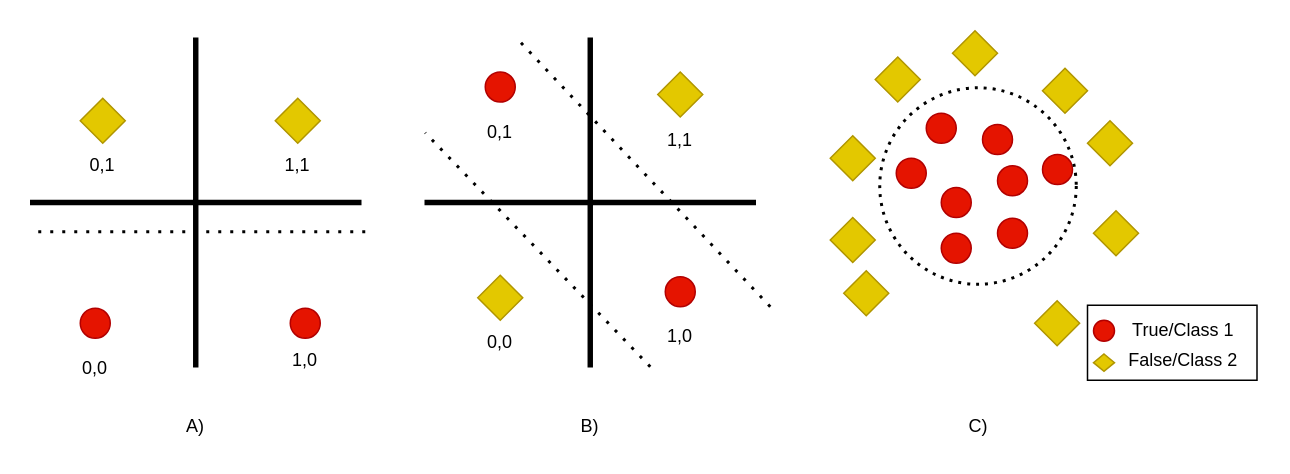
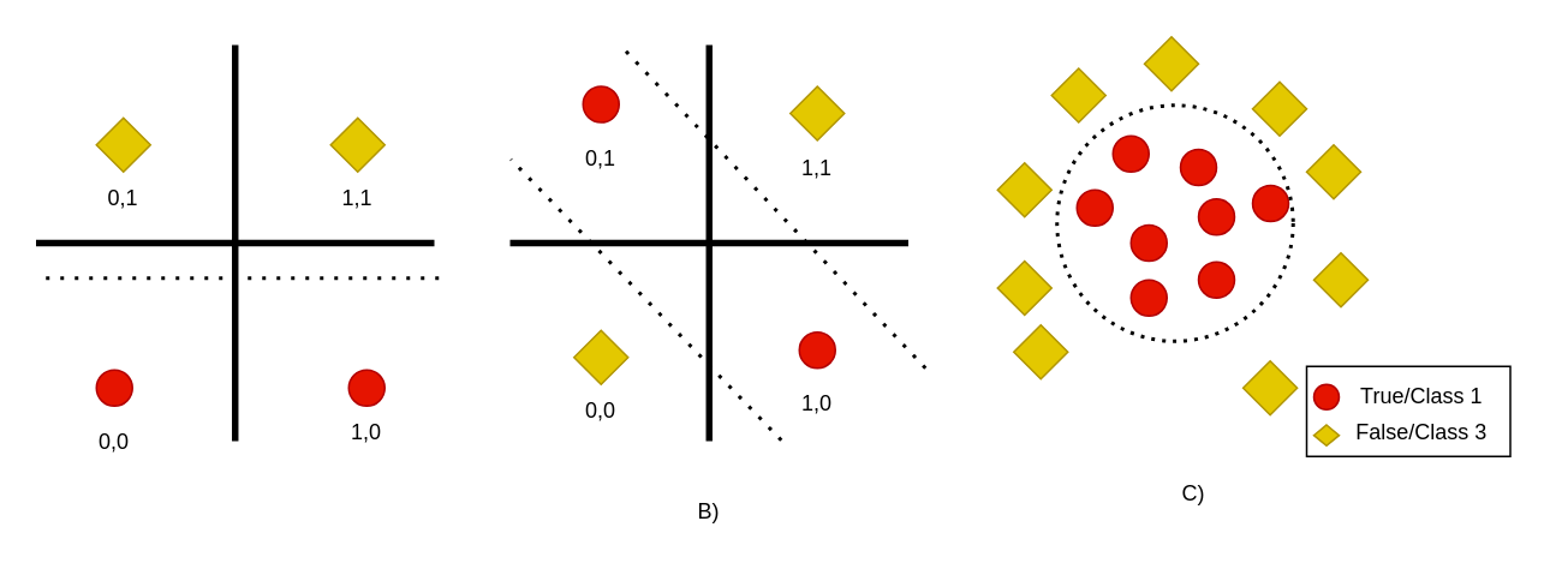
- <mxCell id="44" value="False/Class 2" style="text;html=1;strokeColor=none;fillColor=none;align=center;verticalAlign=middle;whiteSpace=wrap;rounded=0;" vertex="1" parent="1"><mxGeometry x="749.25" y="235.5" width="78.5" height="9" as="geometry" /></mxCell>
+ <mxCell id="44" value="False/Class 3" style="text;html=1;strokeColor=none;fillColor=none;align=center;verticalAlign=middle;whiteSpace=wrap;rounded=0;" vertex="1" parent="1"><mxGeometry x="749.25" y="235.5" width="78.5" height="9" as="geometry" /></mxCell>
- <mxCell id="38" value="A)" style="text;html=1;strokeColor=none;fillColor=none;align=center;verticalAlign=middle;whiteSpace=wrap;rounded=0;" vertex="1" parent="1"><mxGeometry x="110" y="274" width="40" height="20" as="geometry" /></mxCell>
- <mxCell id="40" value="C)" style="text;html=1;strokeColor=none;fillColor=none;align=center;verticalAlign=middle;whiteSpace=wrap;rounded=0;" vertex="1" parent="1"><mxGeometry x="632" y="274" width="40" height="20" as="geometry" /></mxCell>
+ <mxCell id="40" value="C)" style="text;html=1;strokeColor=none;fillColor=none;align=center;verticalAlign=middle;whiteSpace=wrap;rounded=0;" vertex="1" parent="1"><mxGeometry x="642" y="264" width="40" height="20" as="geometry" /></mxCell>
